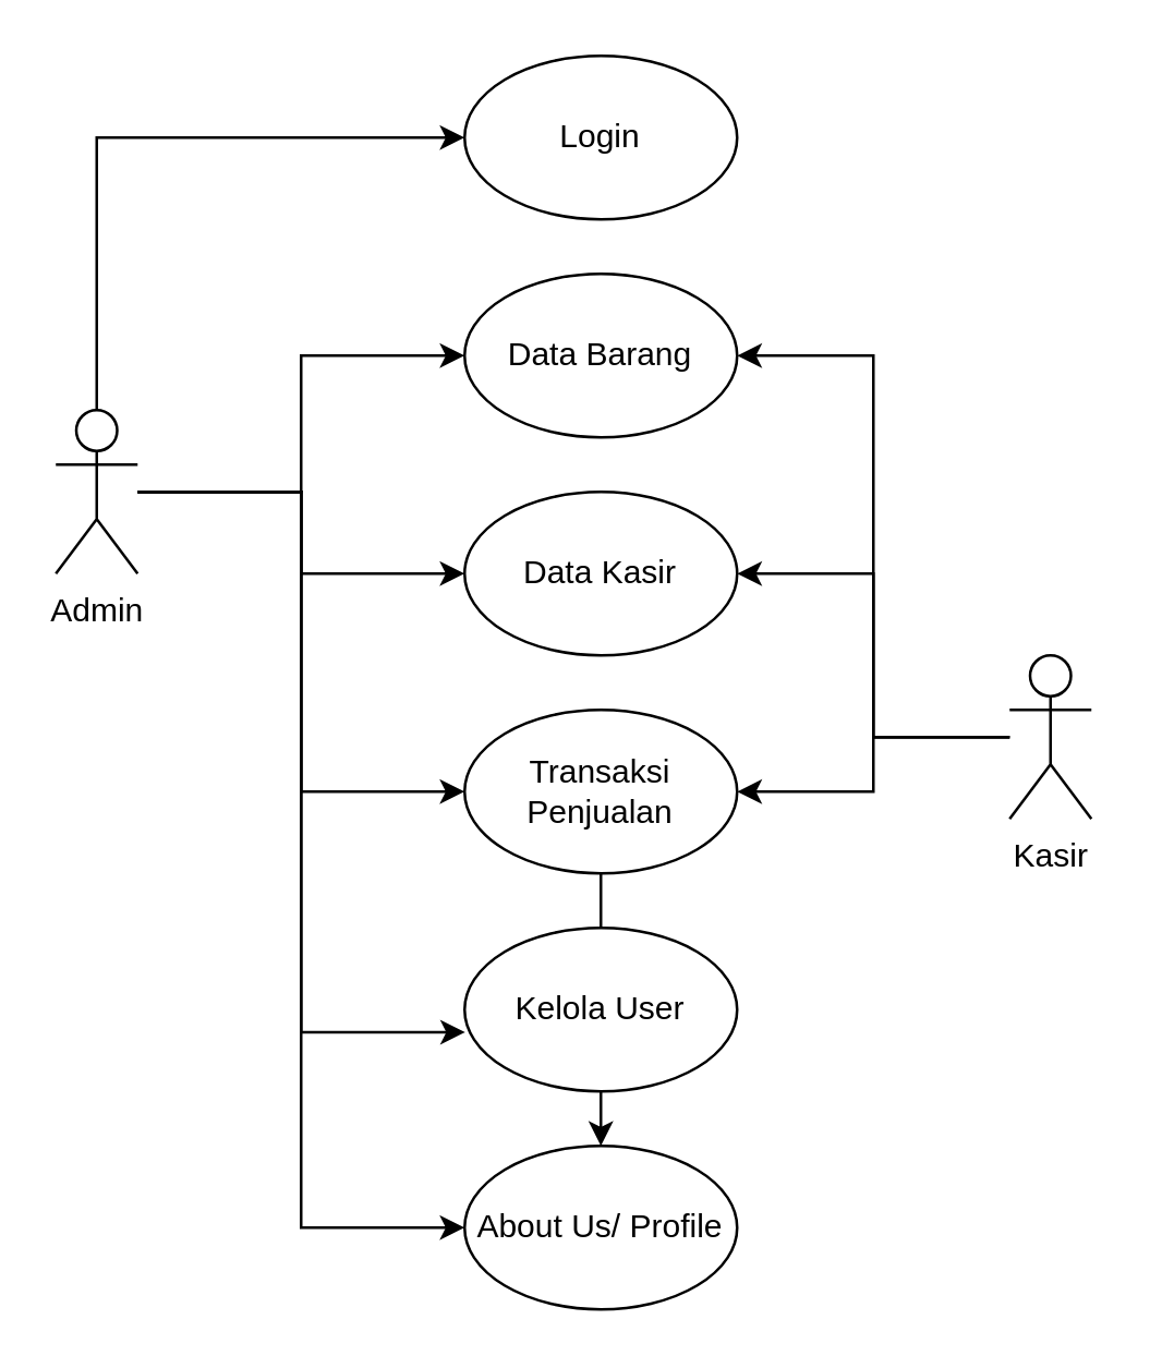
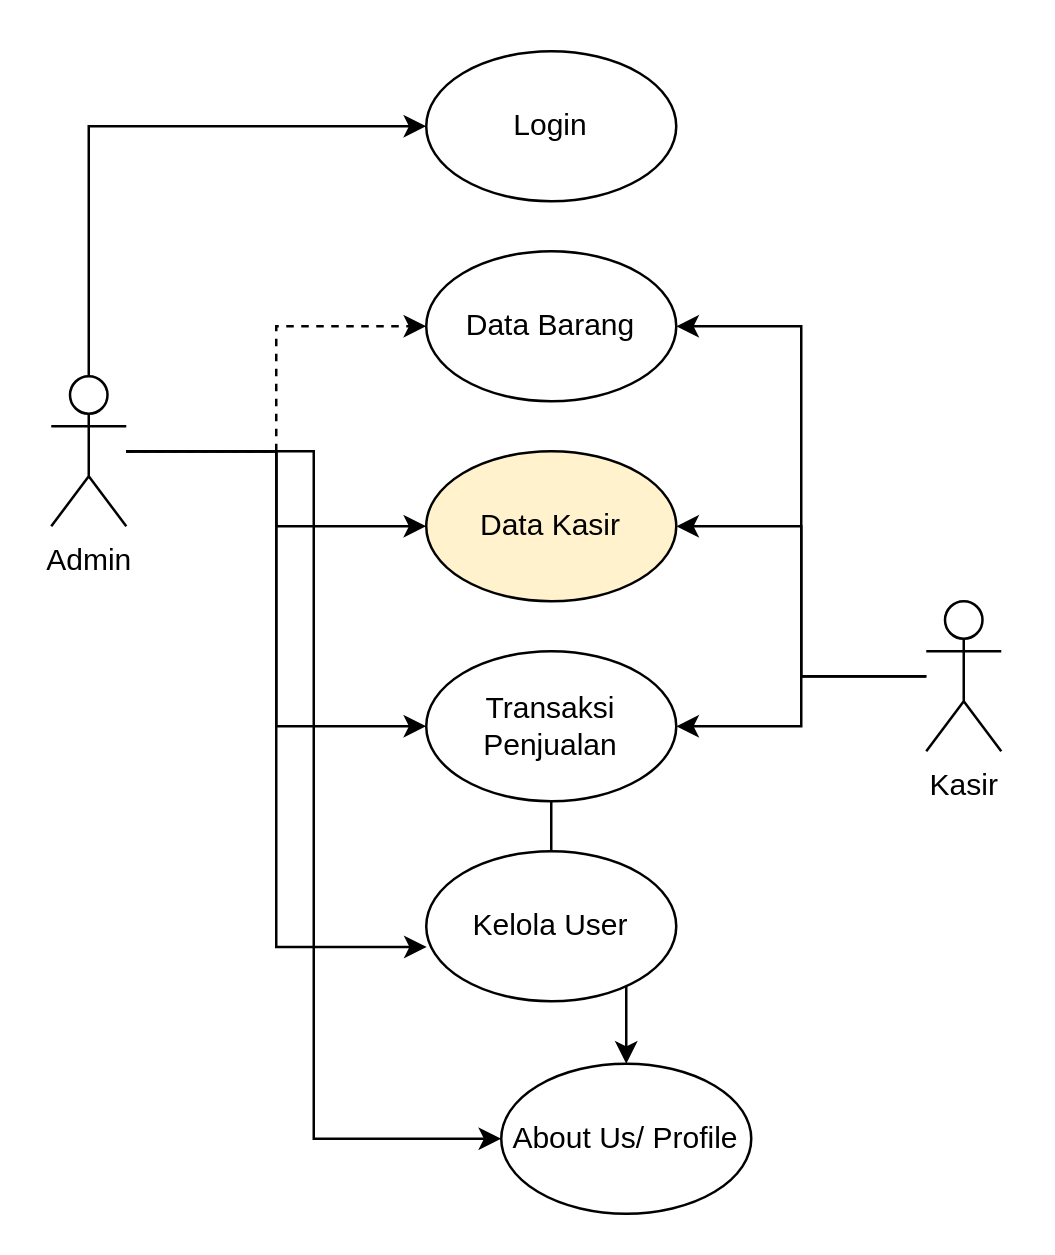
- <mxCell id="3" style="edgeStyle=orthogonalEdgeStyle;rounded=0;orthogonalLoop=1;jettySize=auto;html=1;entryX=0;entryY=0.5;entryDx=0;entryDy=0;" edge="1" parent="1" source="8" target="10"><mxGeometry relative="1" as="geometry" /></mxCell>
+ <mxCell id="3" style="edgeStyle=orthogonalEdgeStyle;rounded=0;orthogonalLoop=1;jettySize=auto;html=1;entryX=0;entryY=0.5;entryDx=0;entryDy=0;dashed=1;" edge="1" parent="1" source="8" target="10"><mxGeometry relative="1" as="geometry" /></mxCell>
- <mxCell id="11" value="Data Kasir" style="ellipse;whiteSpace=wrap;html=1;" vertex="1" parent="1"><mxGeometry x="170" y="180" width="100" height="60" as="geometry" /></mxCell>
+ <mxCell id="11" value="Data Kasir" style="ellipse;whiteSpace=wrap;html=1;fillColor=#fff2cc;" vertex="1" parent="1"><mxGeometry x="170" y="180" width="100" height="60" as="geometry" /></mxCell>
- <mxCell id="15" value="About Us/ Profile" style="ellipse;whiteSpace=wrap;html=1;" vertex="1" parent="1"><mxGeometry x="170" y="420" width="100" height="60" as="geometry" /></mxCell>
+ <mxCell id="15" value="About Us/ Profile" style="ellipse;whiteSpace=wrap;html=1;" vertex="1" parent="1"><mxGeometry x="200" y="425" width="100" height="60" as="geometry" /></mxCell>
